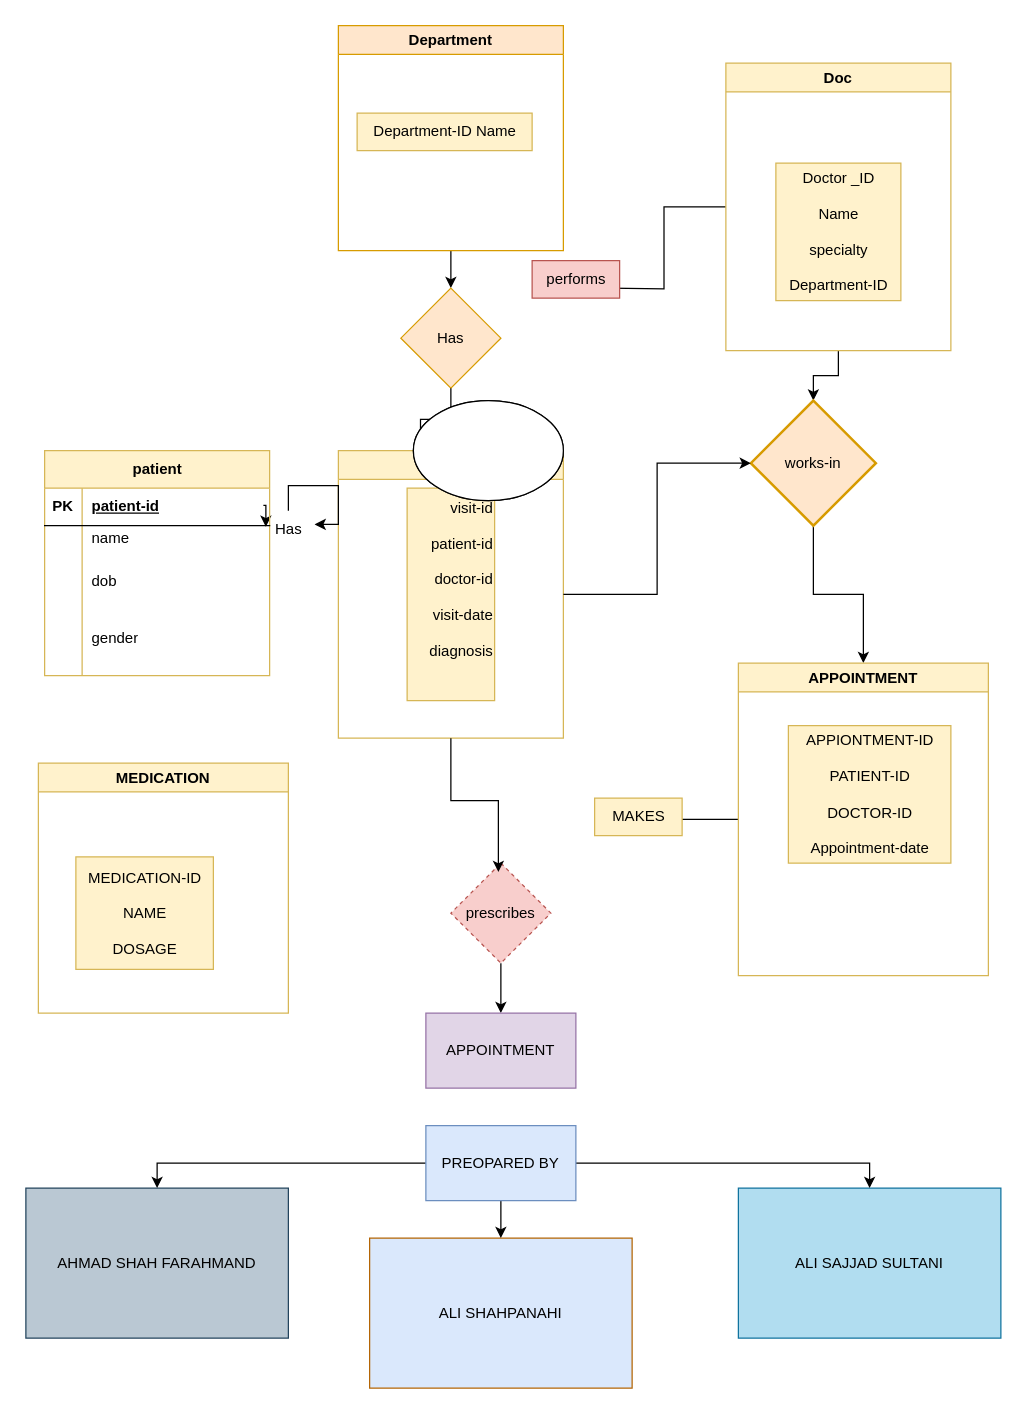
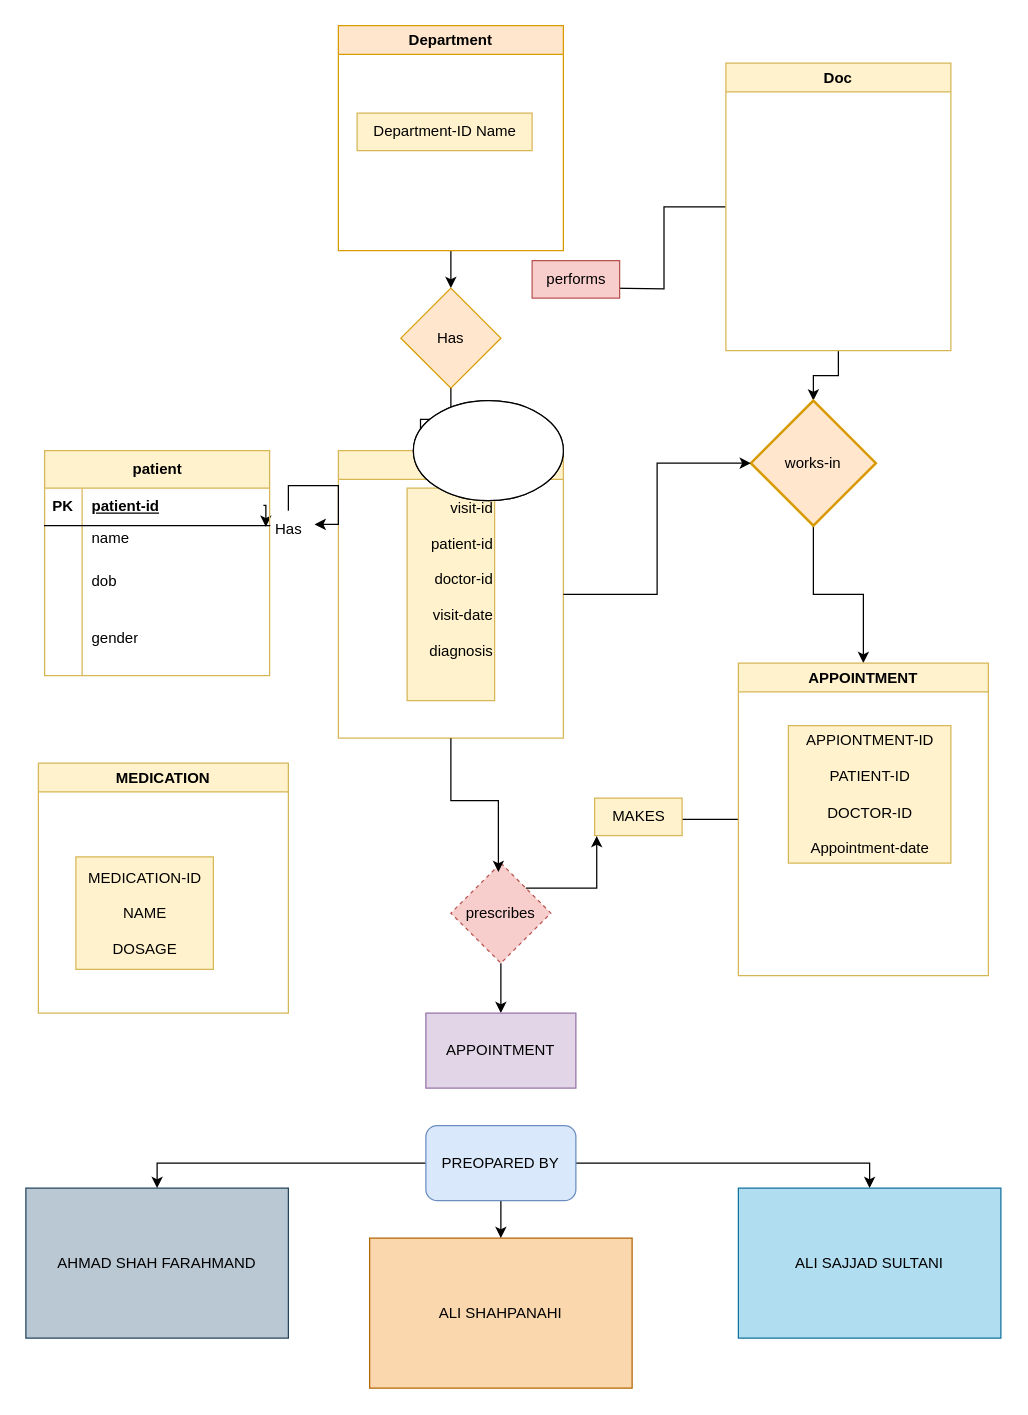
- <mxCell id="9" value="Doctor _ID&lt;div&gt;&lt;br&gt;&lt;div&gt;Name&lt;/div&gt;&lt;div&gt;&lt;br&gt;&lt;/div&gt;&lt;div&gt;specialty&lt;/div&gt;&lt;div&gt;&lt;br&gt;&lt;/div&gt;&lt;div&gt;Department-ID&lt;/div&gt;&lt;/div&gt;" style="text;html=1;align=center;verticalAlign=middle;resizable=0;points=[];autosize=1;strokeColor=#d6b656;fillColor=#fff2cc;" parent="8" vertex="1"><mxGeometry x="40" y="80" width="100" height="110" as="geometry" /></mxCell>
+ <mxCell id="30" style="edgeStyle=orthogonalEdgeStyle;rounded=0;orthogonalLoop=1;jettySize=auto;html=1;exitX=1;exitY=0;exitDx=0;exitDy=0;entryX=0.024;entryY=1.011;entryDx=0;entryDy=0;entryPerimeter=0;" parent="1" source="19" target="22" edge="1"><mxGeometry relative="1" as="geometry" /></mxCell>
- <mxCell id="37" value="PREOPARED BY" style="whiteSpace=wrap;html=1;fillColor=#dae8fc;strokeColor=#6c8ebf;" parent="1" vertex="1"><mxGeometry x="340" y="900" width="120" height="60" as="geometry" /></mxCell>
+ <mxCell id="37" value="PREOPARED BY" style="whiteSpace=wrap;html=1;fillColor=#dae8fc;strokeColor=#6c8ebf;rounded=1;" parent="1" vertex="1"><mxGeometry x="340" y="900" width="120" height="60" as="geometry" /></mxCell>
- <mxCell id="32" value="ALI SHAHPANAHI" style="whiteSpace=wrap;html=1;fillColor=#dae8fc;strokeColor=#b46504;" parent="1" vertex="1"><mxGeometry x="295" y="990" width="210" height="120" as="geometry" /></mxCell>
+ <mxCell id="32" value="ALI SHAHPANAHI" style="whiteSpace=wrap;html=1;fillColor=#fad7ac;strokeColor=#b46504;" parent="1" vertex="1"><mxGeometry x="295" y="990" width="210" height="120" as="geometry" /></mxCell>
